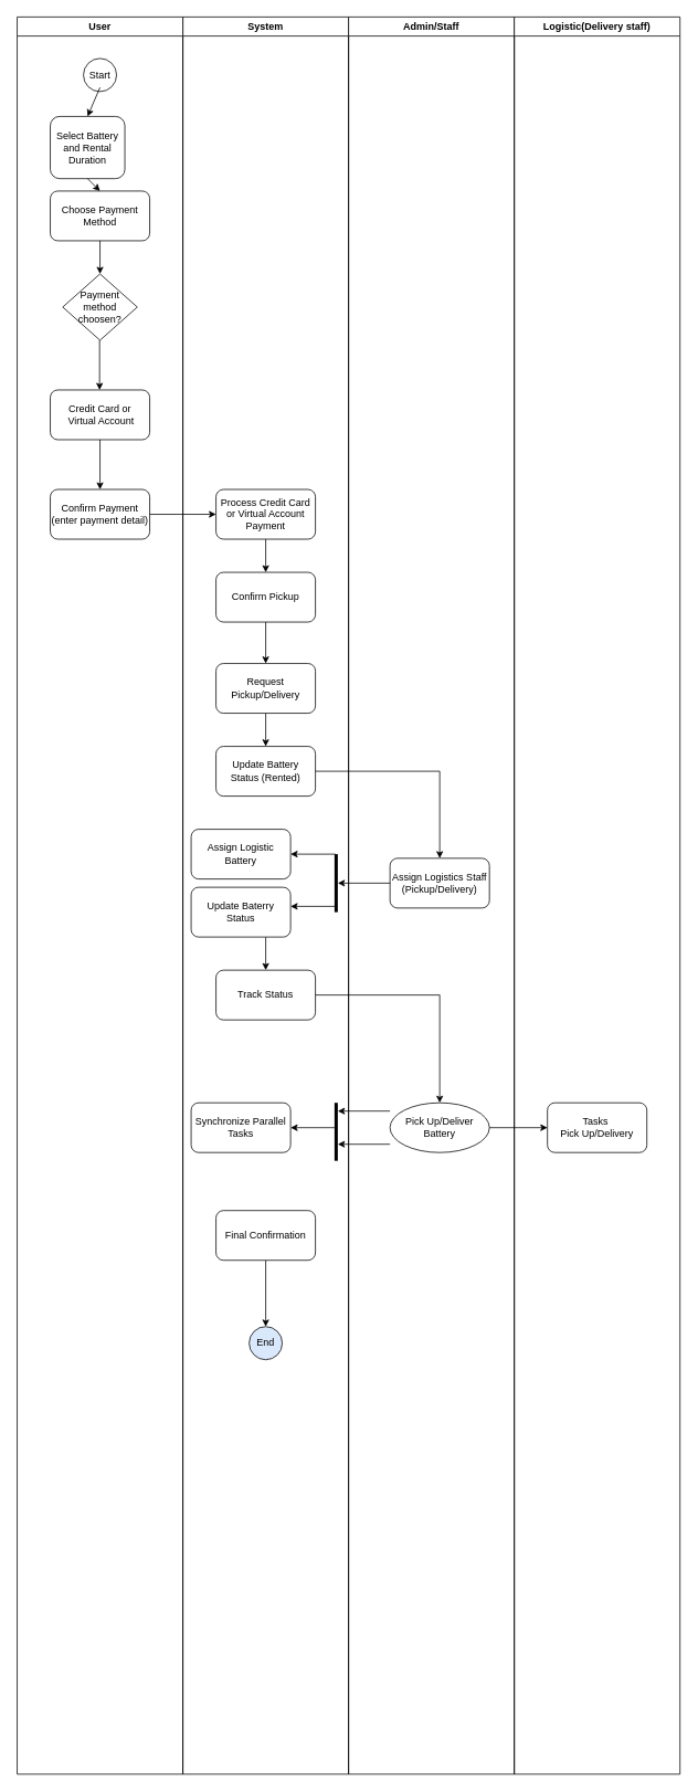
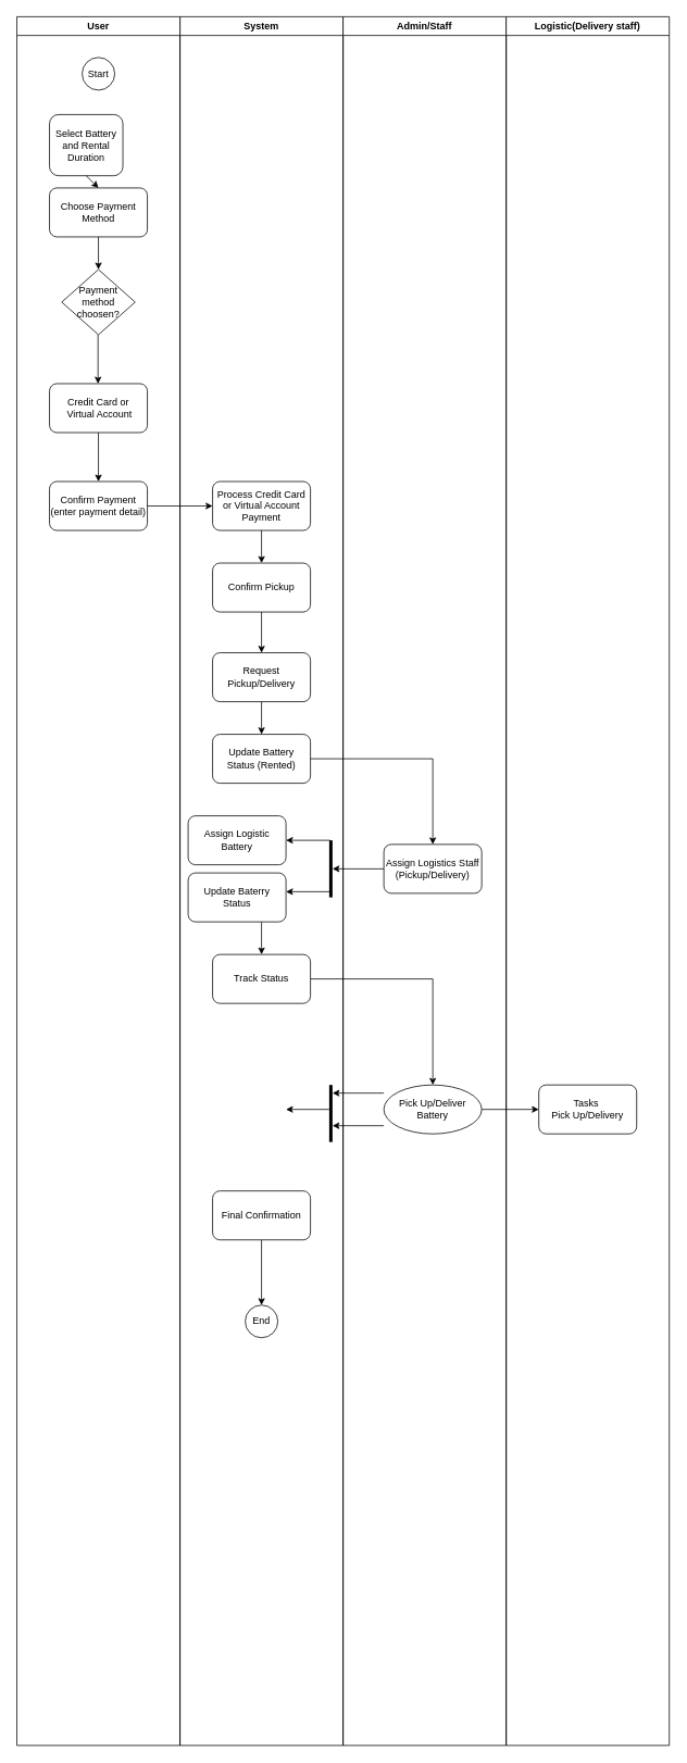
- <mxCell id="33" value="" style="endArrow=classic;html=1;rounded=0;exitX=0.5;exitY=1;exitDx=0;exitDy=0;entryX=0.5;entryY=0;entryDx=0;entryDy=0;" edge="1" parent="23" source="32" target="24"><mxGeometry width="50" height="50" relative="1" as="geometry"><mxPoint x="220" y="260" as="sourcePoint" /><mxPoint x="270" y="210" as="targetPoint" /></mxGeometry></mxCell>
- <mxCell id="19" value="Synchronize Parallel Tasks" style="rounded=1;whiteSpace=wrap;html=1;" vertex="1" parent="2"><mxGeometry x="10" y="1310" width="120" height="60" as="geometry" /></mxCell>
- <mxCell id="22" value="End" style="ellipse;whiteSpace=wrap;html=1;aspect=fixed;fillColor=#dae8fc;" vertex="1" parent="2"><mxGeometry x="80" y="1580" width="40" height="40" as="geometry" /></mxCell>
+ <mxCell id="22" value="End" style="ellipse;whiteSpace=wrap;html=1;aspect=fixed;" vertex="1" parent="2"><mxGeometry x="80" y="1580" width="40" height="40" as="geometry" /></mxCell>
